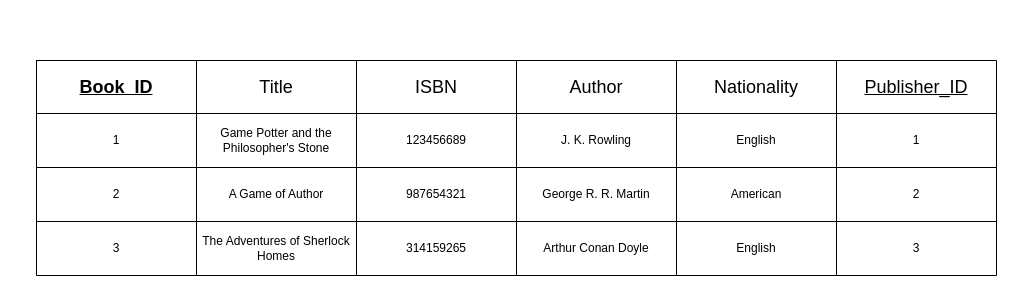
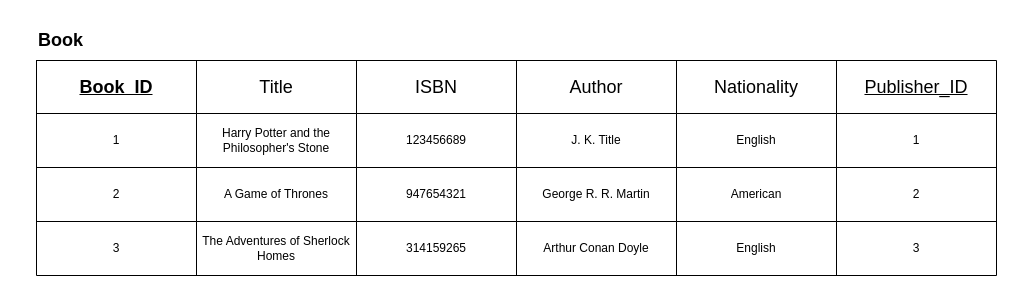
+ <mxCell id="31" value="Book" style="text;strokeColor=none;fillColor=none;html=1;fontSize=18;fontStyle=1;verticalAlign=middle;align=center;" parent="1" vertex="1"><mxGeometry x="20" y="20" width="80" height="40" as="geometry" /></mxCell>
- <mxCell id="12" value="Game Potter and the Philosopher's Stone" style="shape=partialRectangle;html=1;whiteSpace=wrap;connectable=0;overflow=hidden;fillColor=none;top=0;left=0;bottom=0;right=0;pointerEvents=1;" parent="10" vertex="1"><mxGeometry x="160" width="160" height="54" as="geometry"><mxRectangle width="160" height="54" as="alternateBounds" /></mxGeometry></mxCell>
+ <mxCell id="12" value="Harry Potter and the Philosopher's Stone" style="shape=partialRectangle;html=1;whiteSpace=wrap;connectable=0;overflow=hidden;fillColor=none;top=0;left=0;bottom=0;right=0;pointerEvents=1;" parent="10" vertex="1"><mxGeometry x="160" width="160" height="54" as="geometry"><mxRectangle width="160" height="54" as="alternateBounds" /></mxGeometry></mxCell>
- <mxCell id="14" value="J. K. Rowling" style="shape=partialRectangle;html=1;whiteSpace=wrap;connectable=0;overflow=hidden;fillColor=none;top=0;left=0;bottom=0;right=0;pointerEvents=1;" vertex="1" parent="10"><mxGeometry x="480" width="160" height="54" as="geometry"><mxRectangle width="160" height="54" as="alternateBounds" /></mxGeometry></mxCell>
+ <mxCell id="14" value="J. K. Title" style="shape=partialRectangle;html=1;whiteSpace=wrap;connectable=0;overflow=hidden;fillColor=none;top=0;left=0;bottom=0;right=0;pointerEvents=1;" vertex="1" parent="10"><mxGeometry x="480" width="160" height="54" as="geometry"><mxRectangle width="160" height="54" as="alternateBounds" /></mxGeometry></mxCell>
- <mxCell id="19" value="A Game of Author" style="shape=partialRectangle;html=1;whiteSpace=wrap;connectable=0;overflow=hidden;fillColor=none;top=0;left=0;bottom=0;right=0;pointerEvents=1;" parent="17" vertex="1"><mxGeometry x="160" width="160" height="54" as="geometry"><mxRectangle width="160" height="54" as="alternateBounds" /></mxGeometry></mxCell>
+ <mxCell id="19" value="A Game of Thrones" style="shape=partialRectangle;html=1;whiteSpace=wrap;connectable=0;overflow=hidden;fillColor=none;top=0;left=0;bottom=0;right=0;pointerEvents=1;" parent="17" vertex="1"><mxGeometry x="160" width="160" height="54" as="geometry"><mxRectangle width="160" height="54" as="alternateBounds" /></mxGeometry></mxCell>
- <mxCell id="20" value="987654321" style="shape=partialRectangle;html=1;whiteSpace=wrap;connectable=0;overflow=hidden;fillColor=none;top=0;left=0;bottom=0;right=0;pointerEvents=1;" parent="17" vertex="1"><mxGeometry x="320" width="160" height="54" as="geometry"><mxRectangle width="160" height="54" as="alternateBounds" /></mxGeometry></mxCell>
+ <mxCell id="20" value="947654321" style="shape=partialRectangle;html=1;whiteSpace=wrap;connectable=0;overflow=hidden;fillColor=none;top=0;left=0;bottom=0;right=0;pointerEvents=1;" parent="17" vertex="1"><mxGeometry x="320" width="160" height="54" as="geometry"><mxRectangle width="160" height="54" as="alternateBounds" /></mxGeometry></mxCell>
